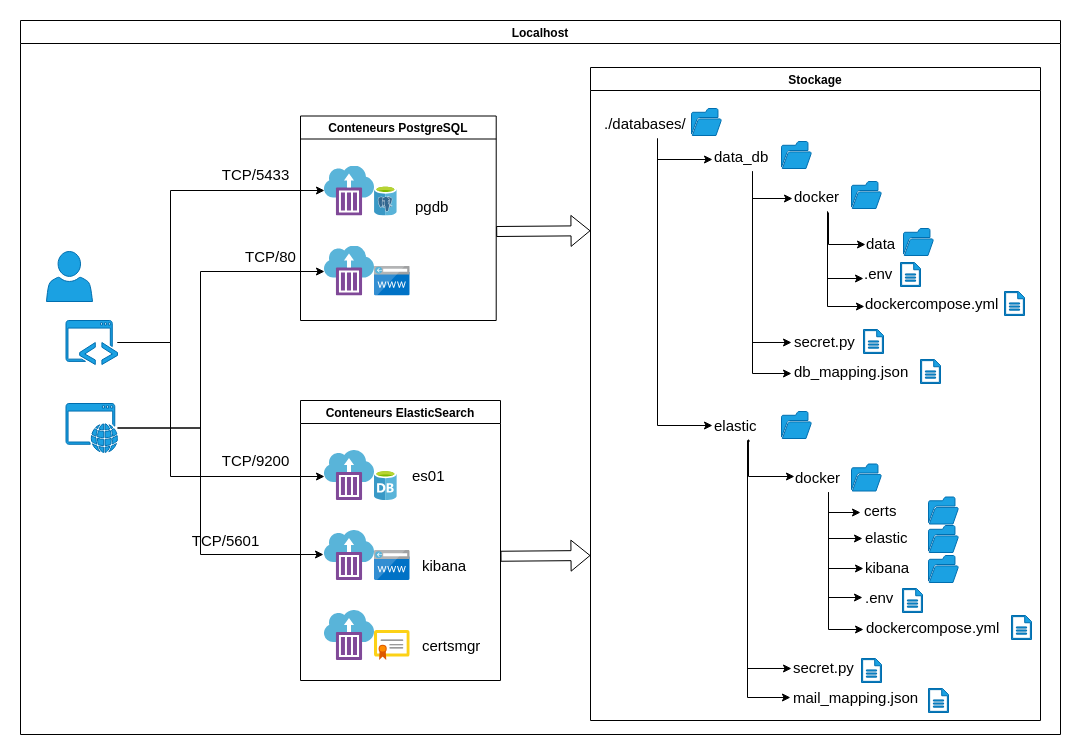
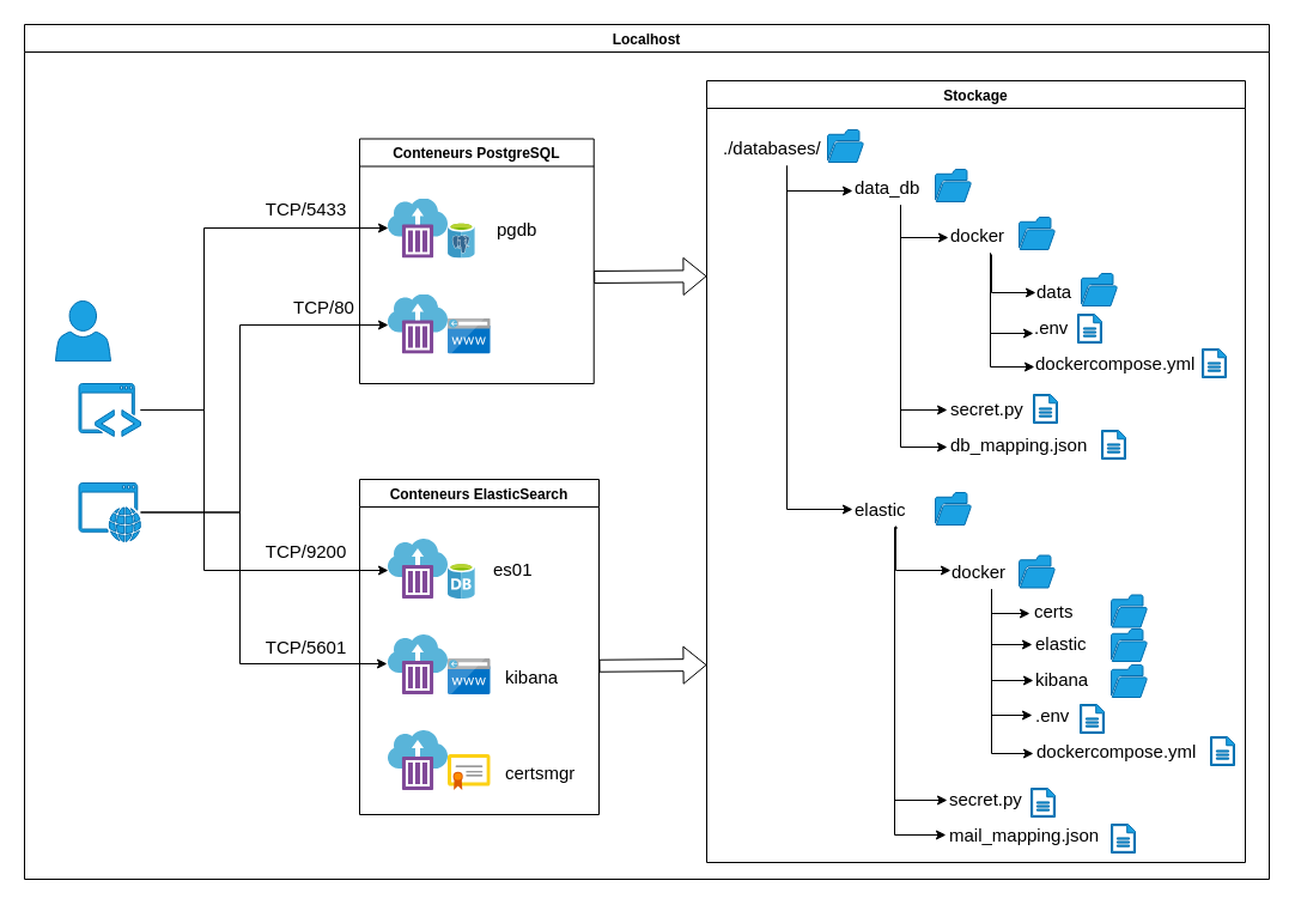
- <mxCell id="59" value="pgdb" style="text;html=1;align=left;verticalAlign=middle;resizable=0;points=[];autosize=1;strokeColor=none;fillColor=none;fontSize=15;" vertex="1" parent="54"><mxGeometry x="112.71" y="75" width="60" height="30" as="geometry" /></mxCell>
+ <mxCell id="59" value="pgdb" style="text;html=1;align=left;verticalAlign=middle;resizable=0;points=[];autosize=1;strokeColor=none;fillColor=none;fontSize=15;" vertex="1" parent="54"><mxGeometry x="112.71" y="60" width="60" height="30" as="geometry" /></mxCell>
- <mxCell id="80" value="TCP/5601" style="text;html=1;align=center;verticalAlign=middle;resizable=0;points=[];autosize=1;strokeColor=none;fillColor=none;fontSize=15;" vertex="1" parent="2"><mxGeometry x="160" y="505" width="90" height="30" as="geometry" /></mxCell>
+ <mxCell id="80" value="TCP/5601" style="text;html=1;align=center;verticalAlign=middle;resizable=0;points=[];autosize=1;strokeColor=none;fillColor=none;fontSize=15;" vertex="1" parent="2"><mxGeometry x="190" y="505" width="90" height="30" as="geometry" /></mxCell>
